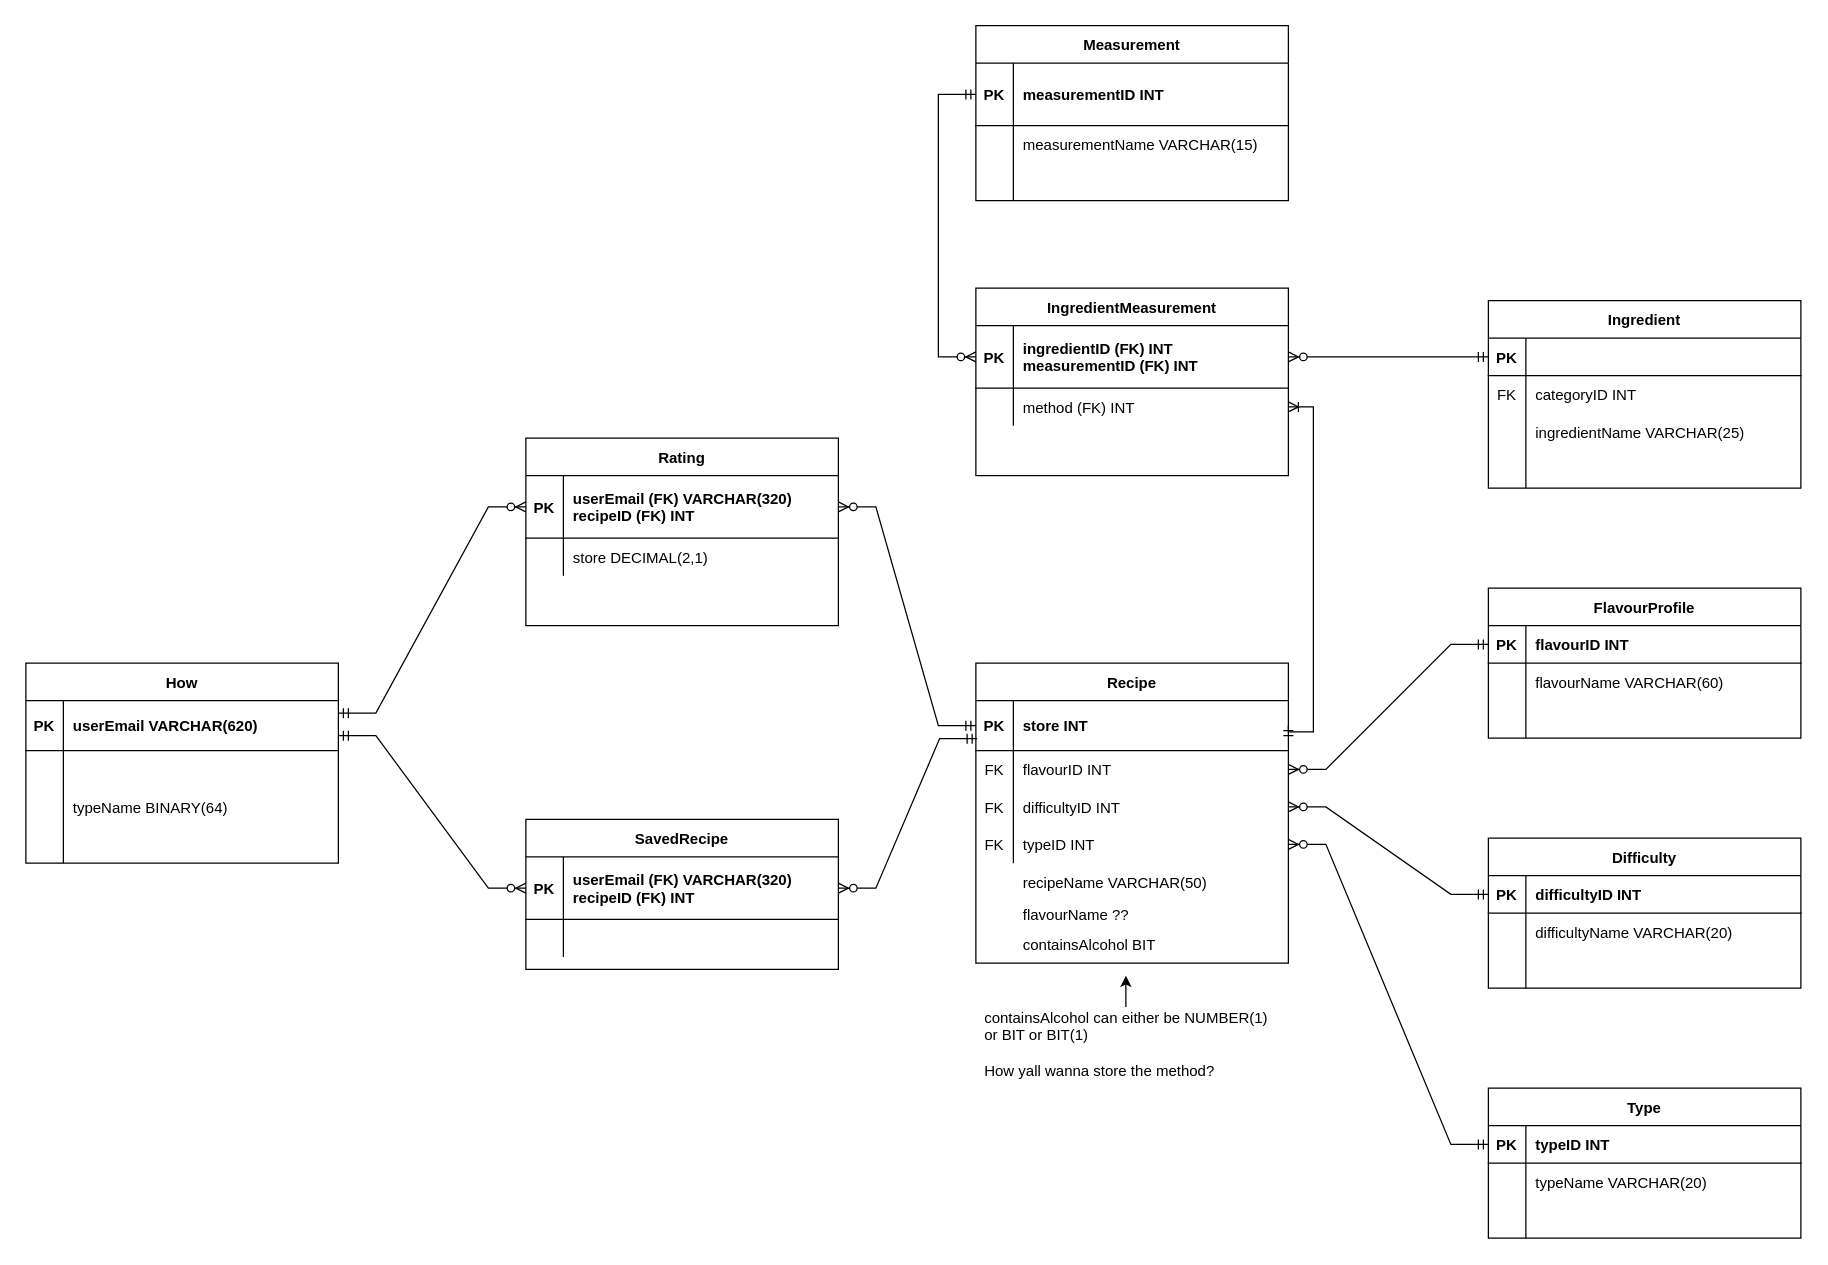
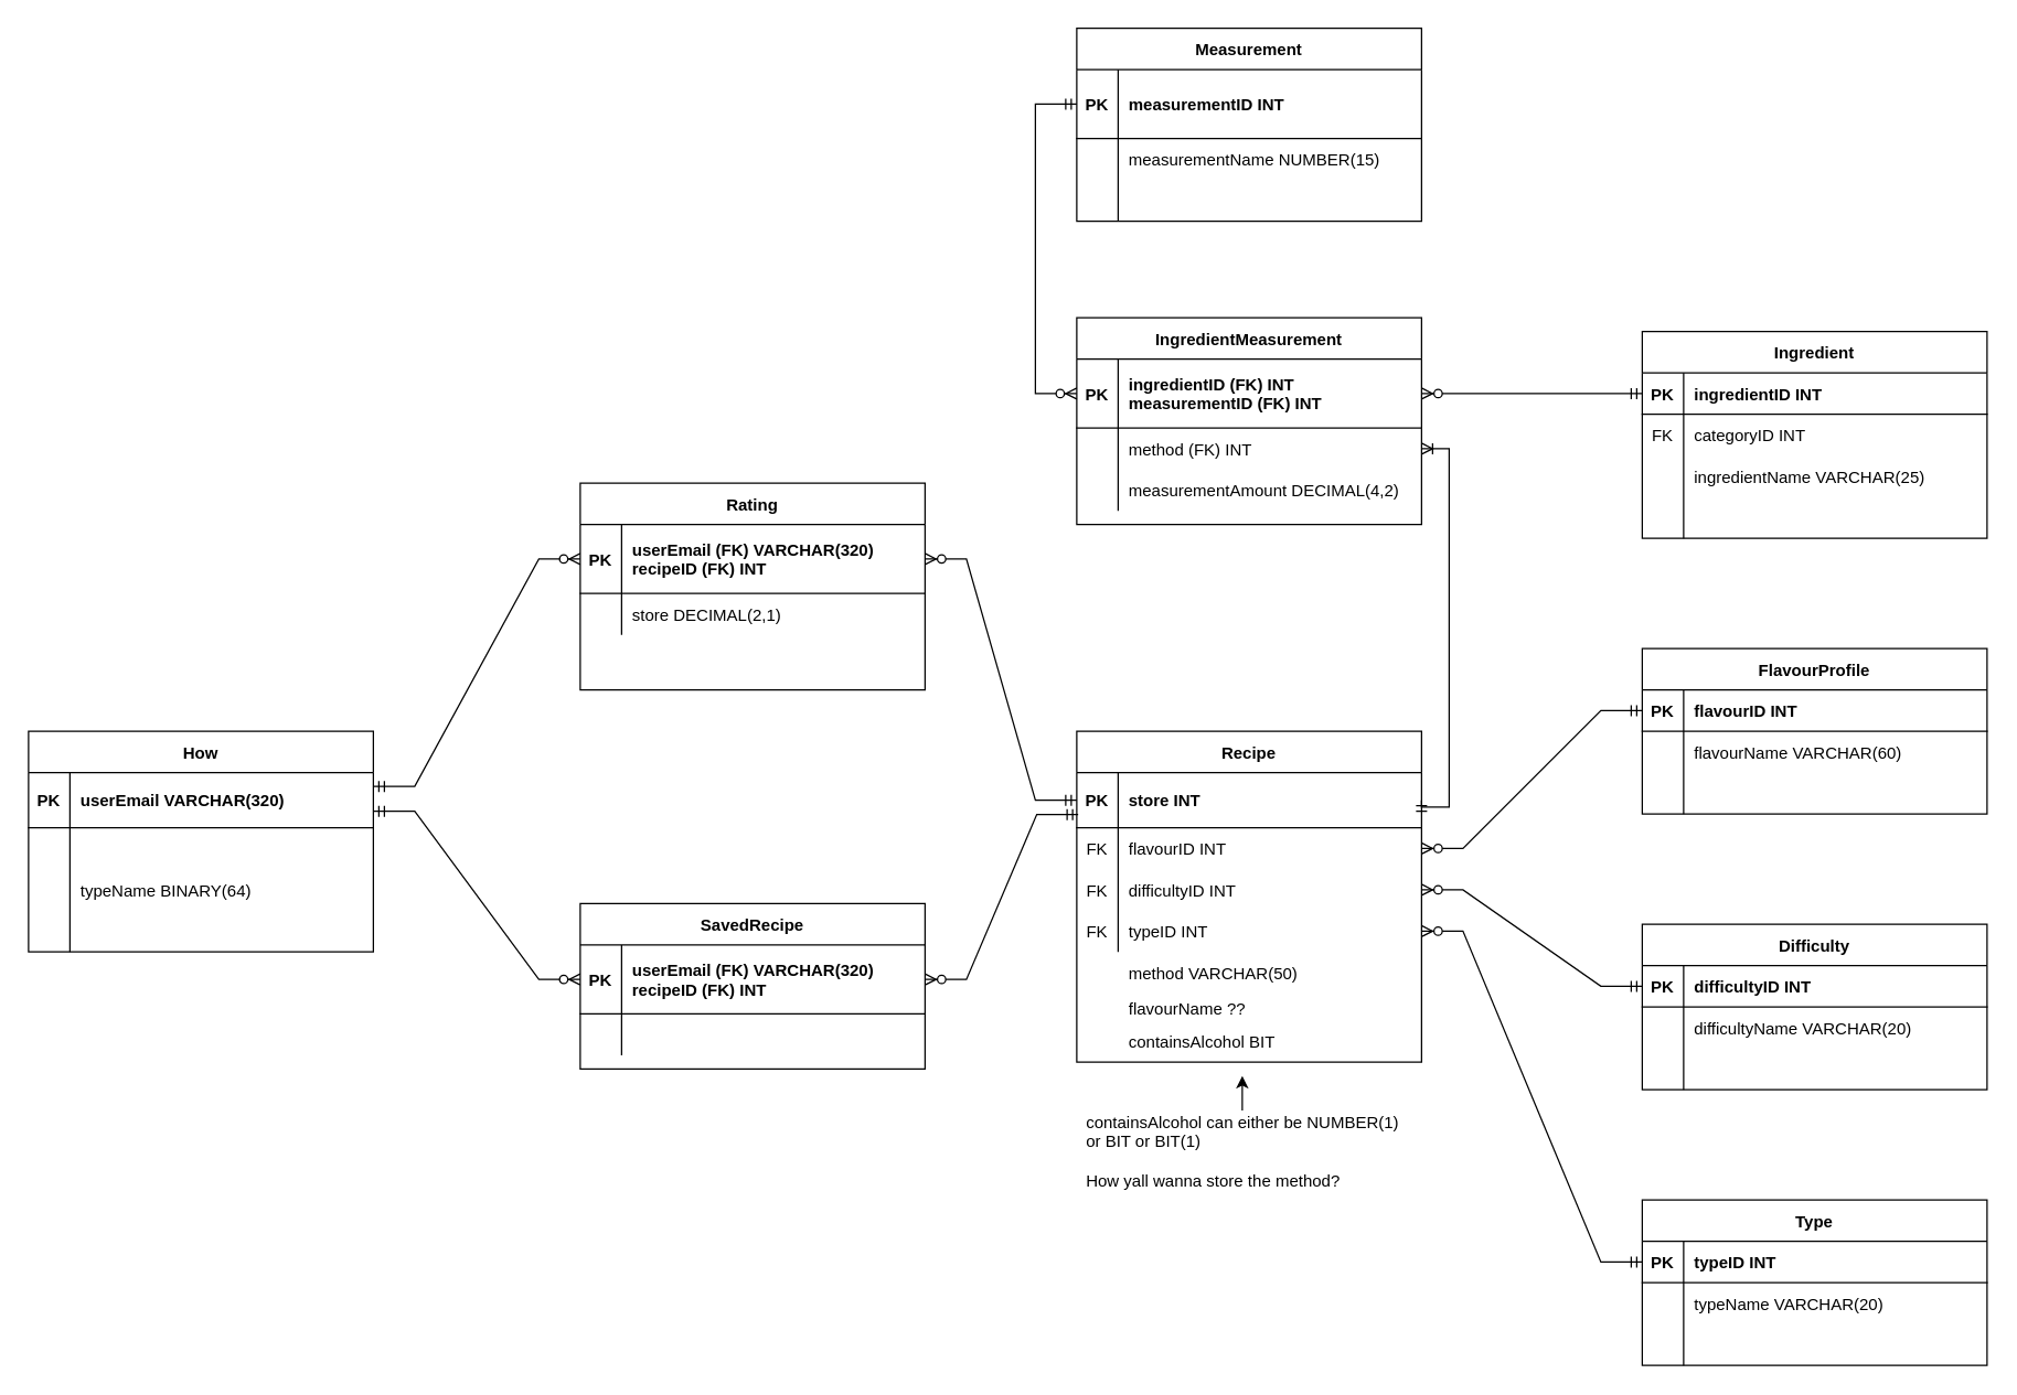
- <mxCell id="8" value="measurementName VARCHAR(15)" style="shape=partialRectangle;overflow=hidden;connectable=0;fillColor=none;top=0;left=0;bottom=0;right=0;align=left;spacingLeft=6;" parent="6" vertex="1"><mxGeometry x="30" width="220" height="30" as="geometry"><mxRectangle width="220" height="30" as="alternateBounds" /></mxGeometry></mxCell>
+ <mxCell id="8" value="measurementName NUMBER(15)" style="shape=partialRectangle;overflow=hidden;connectable=0;fillColor=none;top=0;left=0;bottom=0;right=0;align=left;spacingLeft=6;" parent="6" vertex="1"><mxGeometry x="30" width="220" height="30" as="geometry"><mxRectangle width="220" height="30" as="alternateBounds" /></mxGeometry></mxCell>
+ <mxCell id="38" value="ingredientID INT" style="shape=partialRectangle;overflow=hidden;connectable=0;fillColor=none;top=0;left=0;bottom=0;right=0;align=left;spacingLeft=6;fontStyle=1;" parent="36" vertex="1"><mxGeometry x="30" width="220" height="30" as="geometry"><mxRectangle width="220" height="30" as="alternateBounds" /></mxGeometry></mxCell>
+ <mxCell id="34" value="measurementAmount DECIMAL(4,2)" style="shape=partialRectangle;overflow=hidden;connectable=0;fillColor=none;top=0;left=0;bottom=0;right=0;align=left;spacingLeft=6;" parent="32" vertex="1"><mxGeometry x="30" width="220" height="30" as="geometry"><mxRectangle width="220" height="30" as="alternateBounds" /></mxGeometry></mxCell>
- <mxCell id="96" value="userEmail VARCHAR(620)" style="shape=partialRectangle;overflow=hidden;connectable=0;fillColor=none;top=0;left=0;bottom=0;right=0;align=left;spacingLeft=6;fontStyle=1;" parent="94" vertex="1"><mxGeometry x="30" width="220" height="40" as="geometry"><mxRectangle width="220" height="40" as="alternateBounds" /></mxGeometry></mxCell>
+ <mxCell id="96" value="userEmail VARCHAR(320)" style="shape=partialRectangle;overflow=hidden;connectable=0;fillColor=none;top=0;left=0;bottom=0;right=0;align=left;spacingLeft=6;fontStyle=1;" parent="94" vertex="1"><mxGeometry x="30" width="220" height="40" as="geometry"><mxRectangle width="220" height="40" as="alternateBounds" /></mxGeometry></mxCell>
- <mxCell id="56" value="recipeName VARCHAR(50)" style="shape=partialRectangle;overflow=hidden;connectable=0;fillColor=none;top=0;left=0;bottom=0;right=0;align=left;spacingLeft=6;" parent="54" vertex="1"><mxGeometry x="30" width="220" height="30" as="geometry"><mxRectangle width="220" height="30" as="alternateBounds" /></mxGeometry></mxCell>
+ <mxCell id="56" value="method VARCHAR(50)" style="shape=partialRectangle;overflow=hidden;connectable=0;fillColor=none;top=0;left=0;bottom=0;right=0;align=left;spacingLeft=6;" parent="54" vertex="1"><mxGeometry x="30" width="220" height="30" as="geometry"><mxRectangle width="220" height="30" as="alternateBounds" /></mxGeometry></mxCell>
